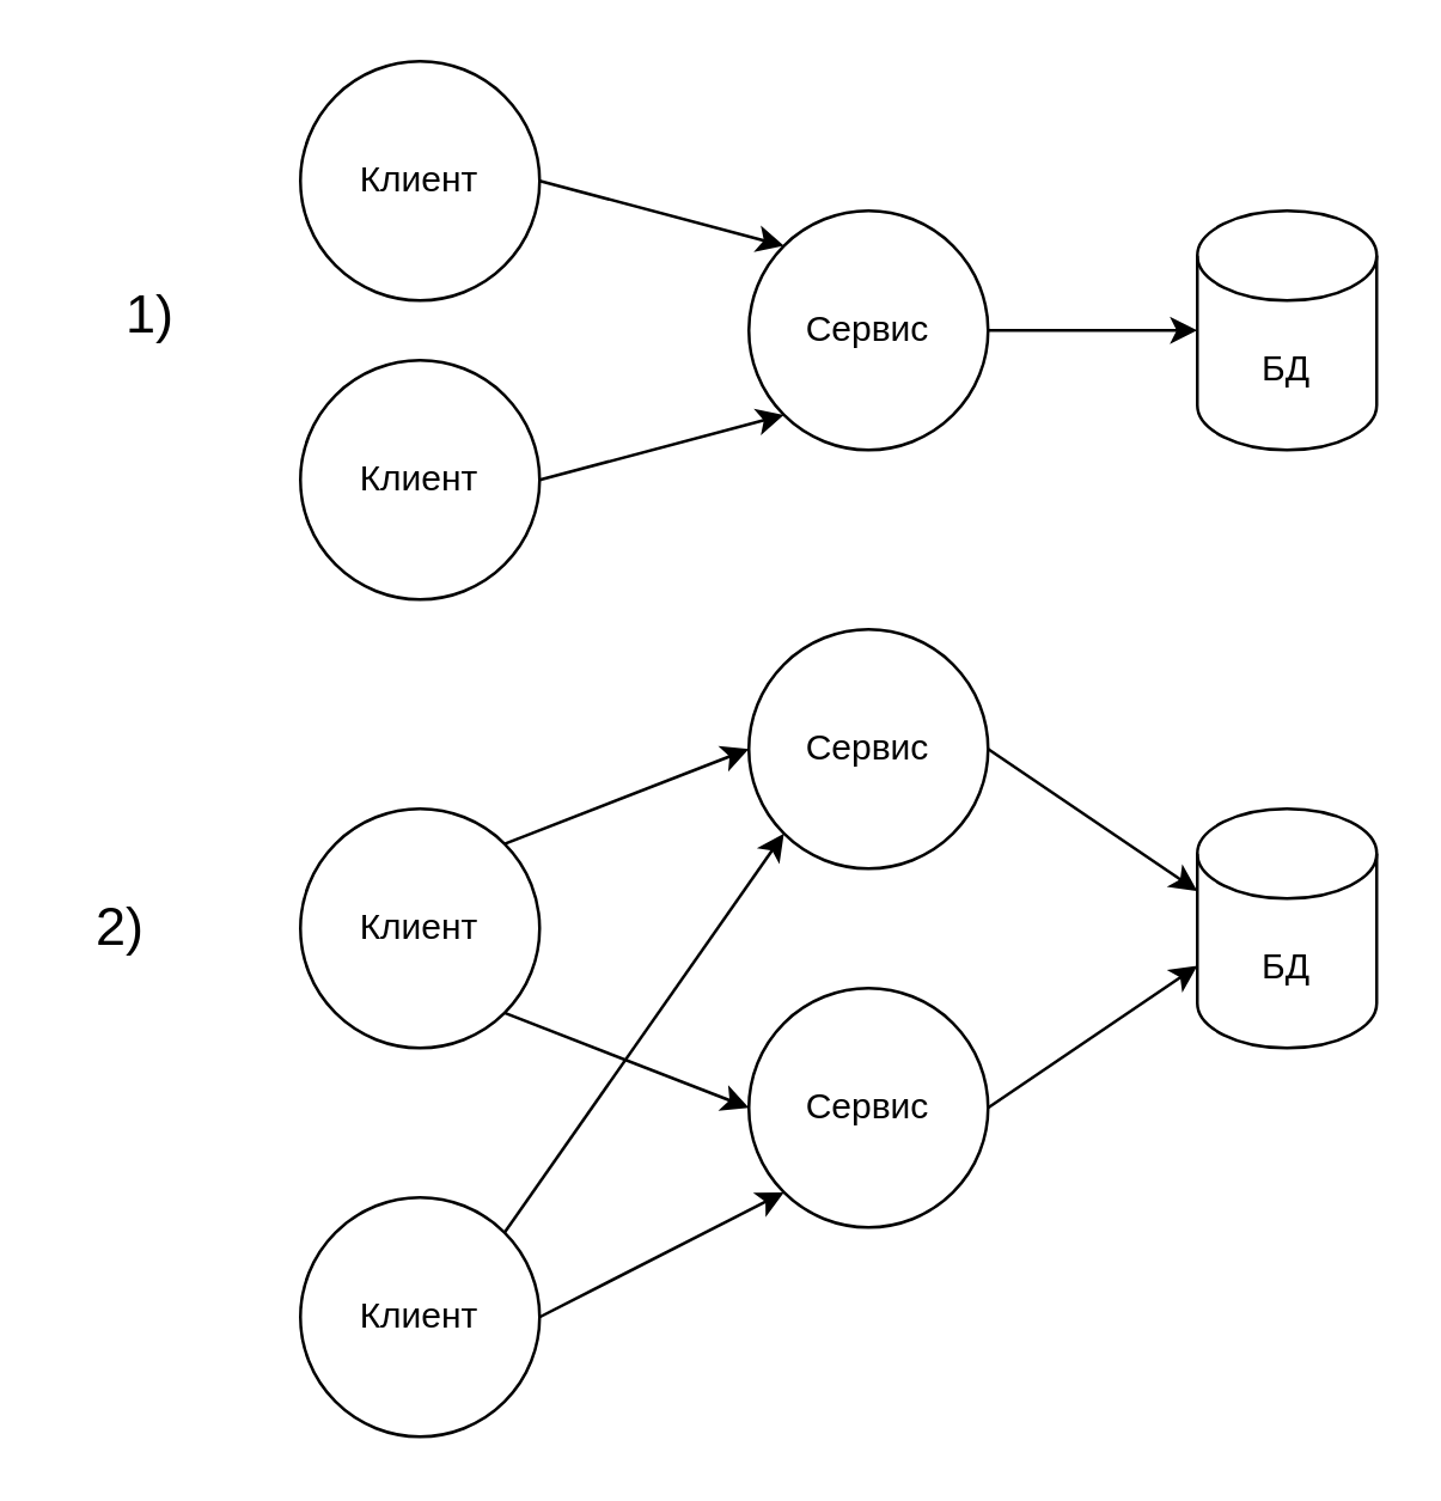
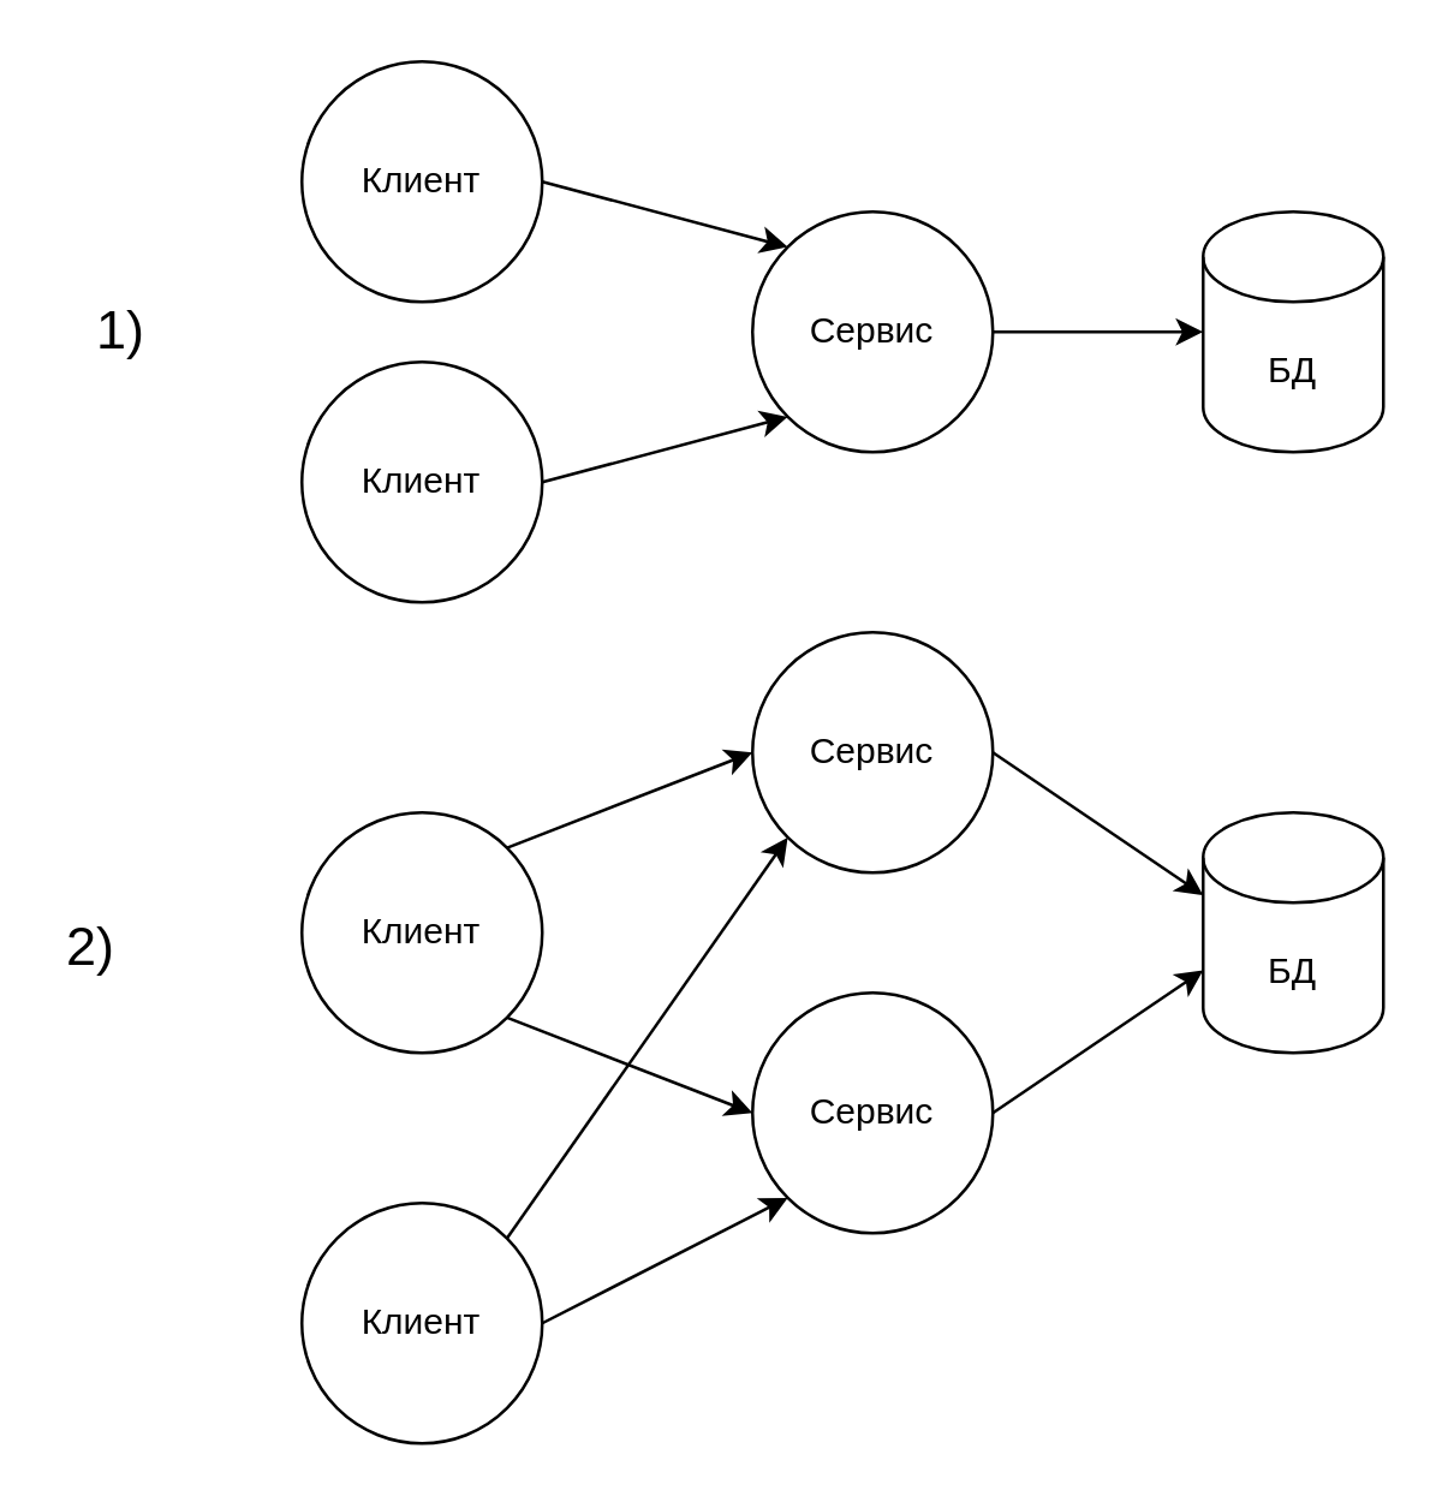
- <mxCell id="9" value="&lt;font style=&quot;font-size: 18px&quot;&gt;1)&lt;/font&gt;" style="text;html=1;strokeColor=none;fillColor=none;align=center;verticalAlign=middle;whiteSpace=wrap;rounded=0;" parent="1" vertex="1"><mxGeometry x="30" y="95" width="40" height="20" as="geometry" /></mxCell>
+ <mxCell id="9" value="&lt;font style=&quot;font-size: 18px&quot;&gt;1)&lt;/font&gt;" style="text;html=1;strokeColor=none;fillColor=none;align=center;verticalAlign=middle;whiteSpace=wrap;rounded=0;" parent="1" vertex="1"><mxGeometry x="20" y="100" width="40" height="20" as="geometry" /></mxCell>
- <mxCell id="10" value="&lt;font style=&quot;font-size: 18px&quot;&gt;2)&lt;/font&gt;" style="text;html=1;strokeColor=none;fillColor=none;align=center;verticalAlign=middle;whiteSpace=wrap;rounded=0;" parent="1" vertex="1"><mxGeometry x="20" y="300" width="40" height="20" as="geometry" /></mxCell>
+ <mxCell id="10" value="&lt;font style=&quot;font-size: 18px&quot;&gt;2)&lt;/font&gt;" style="text;html=1;strokeColor=none;fillColor=none;align=center;verticalAlign=middle;whiteSpace=wrap;rounded=0;" parent="1" vertex="1"><mxGeometry x="10" y="305" width="40" height="20" as="geometry" /></mxCell>
